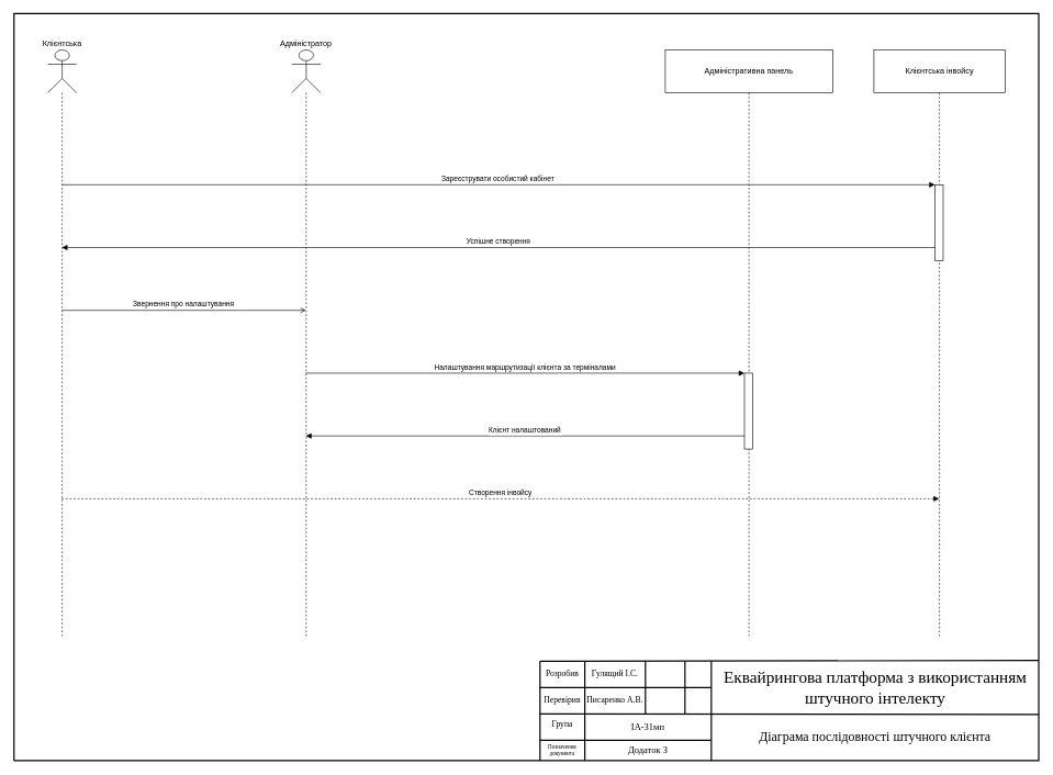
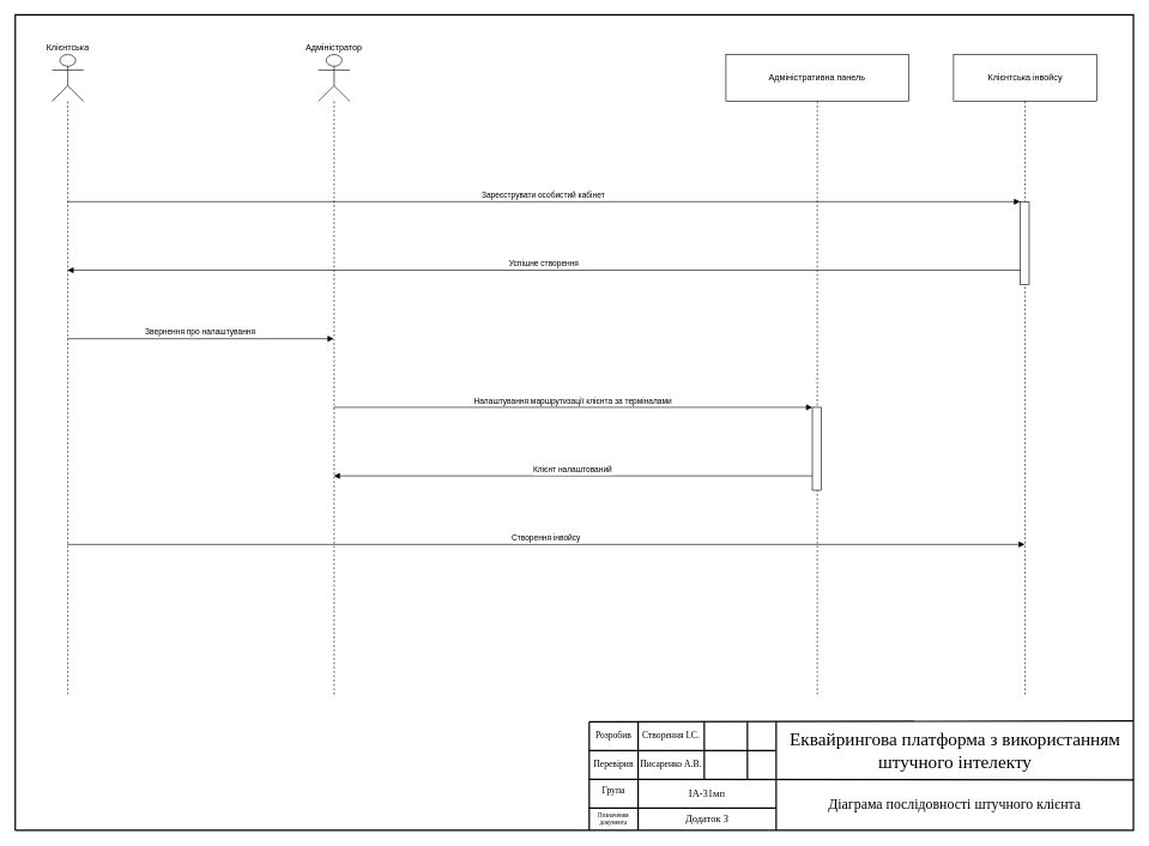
- <mxCell id="31" value="Звернення про налаштування" style="verticalAlign=bottom;edgeStyle=elbowEdgeStyle;elbow=vertical;curved=0;rounded=0;endArrow=open;" edge="1" parent="22" source="23" target="24"><mxGeometry relative="1" as="geometry"><Array as="points"><mxPoint x="290.3" y="395.228" /></Array></mxGeometry></mxCell>
+ <mxCell id="31" value="Звернення про налаштування" style="verticalAlign=bottom;edgeStyle=elbowEdgeStyle;elbow=vertical;curved=0;rounded=0;endArrow=block;" edge="1" parent="22" source="23" target="24"><mxGeometry relative="1" as="geometry"><Array as="points"><mxPoint x="290.3" y="395.228" /></Array></mxGeometry></mxCell>
- <mxCell id="34" value="Створення інвойсу" style="verticalAlign=bottom;edgeStyle=elbowEdgeStyle;elbow=vertical;curved=0;rounded=0;endArrow=block;dashed=1;" edge="1" parent="22" source="23" target="27"><mxGeometry relative="1" as="geometry"><Array as="points"><mxPoint x="734.508" y="681.222" /></Array></mxGeometry></mxCell>
+ <mxCell id="34" value="Створення інвойсу" style="verticalAlign=bottom;edgeStyle=elbowEdgeStyle;elbow=vertical;curved=0;rounded=0;endArrow=block;" edge="1" parent="22" source="23" target="27"><mxGeometry relative="1" as="geometry"><Array as="points"><mxPoint x="734.508" y="681.222" /></Array></mxGeometry></mxCell>
- <mxCell id="17" value="&lt;div style=&quot;&quot;&gt;&lt;font face=&quot;Times New Roman&quot;&gt;&lt;span style=&quot;font-size: 12.7px;&quot;&gt;Гулящий І.С.&lt;/span&gt;&lt;/font&gt;&lt;/div&gt;" style="verticalAlign=middle;align=center;overflow=width;vsdxID=16;fillColor=none;gradientColor=none;shape=stencil(nZBLDoAgDERP0z3SIyjew0SURgSD+Lu9kMZoXLhwN9O+tukAlrNpJg1SzDH4QW/URgNYgZTkjA4UkwJUgGXng+6DX1zLfmoymdXo17xh5zmRJ6Q42BWCfc2oJfdAr+Yv+AP9Cb7OJ3H/2JG1HNGz/84klThPVCc=);strokeColor=none;points=[];labelBackgroundColor=none;rounded=0;html=1;whiteSpace=wrap;" parent="1" vertex="1"><mxGeometry x="887" y="1003" width="92" height="40" as="geometry" /></mxCell>
+ <mxCell id="17" value="&lt;div style=&quot;&quot;&gt;&lt;font face=&quot;Times New Roman&quot;&gt;&lt;span style=&quot;font-size: 12.7px;&quot;&gt;Створення І.С.&lt;/span&gt;&lt;/font&gt;&lt;/div&gt;" style="verticalAlign=middle;align=center;overflow=width;vsdxID=16;fillColor=none;gradientColor=none;shape=stencil(nZBLDoAgDERP0z3SIyjew0SURgSD+Lu9kMZoXLhwN9O+tukAlrNpJg1SzDH4QW/URgNYgZTkjA4UkwJUgGXng+6DX1zLfmoymdXo17xh5zmRJ6Q42BWCfc2oJfdAr+Yv+AP9Cb7OJ3H/2JG1HNGz/84klThPVCc=);strokeColor=none;points=[];labelBackgroundColor=none;rounded=0;html=1;whiteSpace=wrap;" parent="1" vertex="1"><mxGeometry x="887" y="1003" width="92" height="40" as="geometry" /></mxCell>
